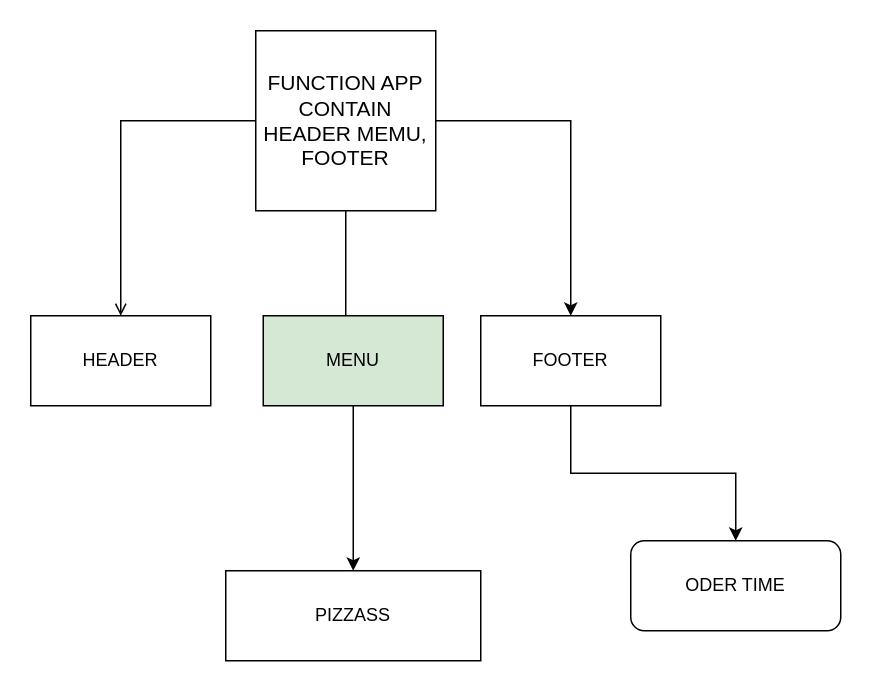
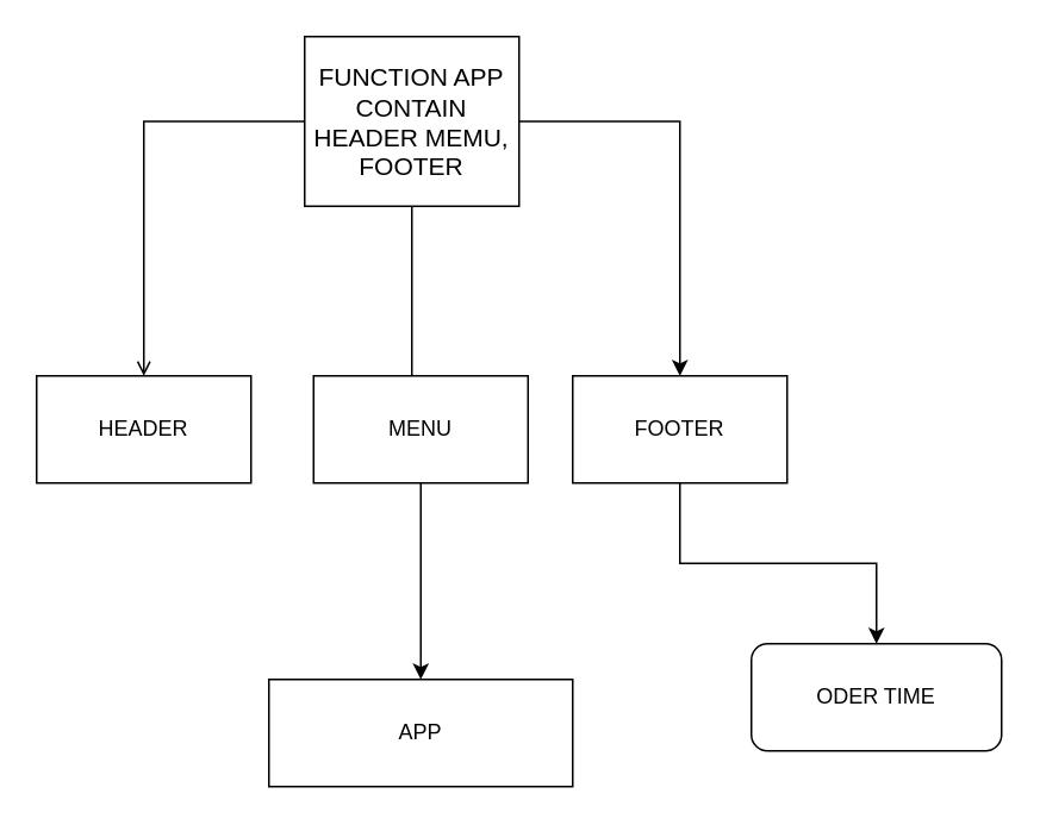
- <mxCell id="5" value="&lt;span style=&quot;font-size: 14px;&quot;&gt;FUNCTION APP CONTAIN HEADER MEMU, FOOTER&lt;/span&gt;" style="whiteSpace=wrap;html=1;aspect=fixed;" vertex="1" parent="1"><mxGeometry x="170" y="20" width="120" height="120" as="geometry" /></mxCell>
+ <mxCell id="5" value="&lt;span style=&quot;font-size: 14px;&quot;&gt;FUNCTION APP CONTAIN HEADER MEMU, FOOTER&lt;/span&gt;" style="whiteSpace=wrap;html=1;aspect=fixed;" vertex="1" parent="1"><mxGeometry x="170" y="20" width="120" height="95" as="geometry" /></mxCell>
- <mxCell id="8" value="MENU" style="rounded=0;whiteSpace=wrap;html=1;fillColor=#d5e8d4;" vertex="1" parent="1"><mxGeometry x="175" y="210" width="120" height="60" as="geometry" /></mxCell>
+ <mxCell id="8" value="MENU" style="rounded=0;whiteSpace=wrap;html=1;" vertex="1" parent="1"><mxGeometry x="175" y="210" width="120" height="60" as="geometry" /></mxCell>
- <mxCell id="11" value="PIZZASS" style="rounded=0;whiteSpace=wrap;html=1;" vertex="1" parent="1"><mxGeometry x="150" y="380" width="170" height="60" as="geometry" /></mxCell>
+ <mxCell id="11" value="APP" style="rounded=0;whiteSpace=wrap;html=1;" vertex="1" parent="1"><mxGeometry x="150" y="380" width="170" height="60" as="geometry" /></mxCell>
